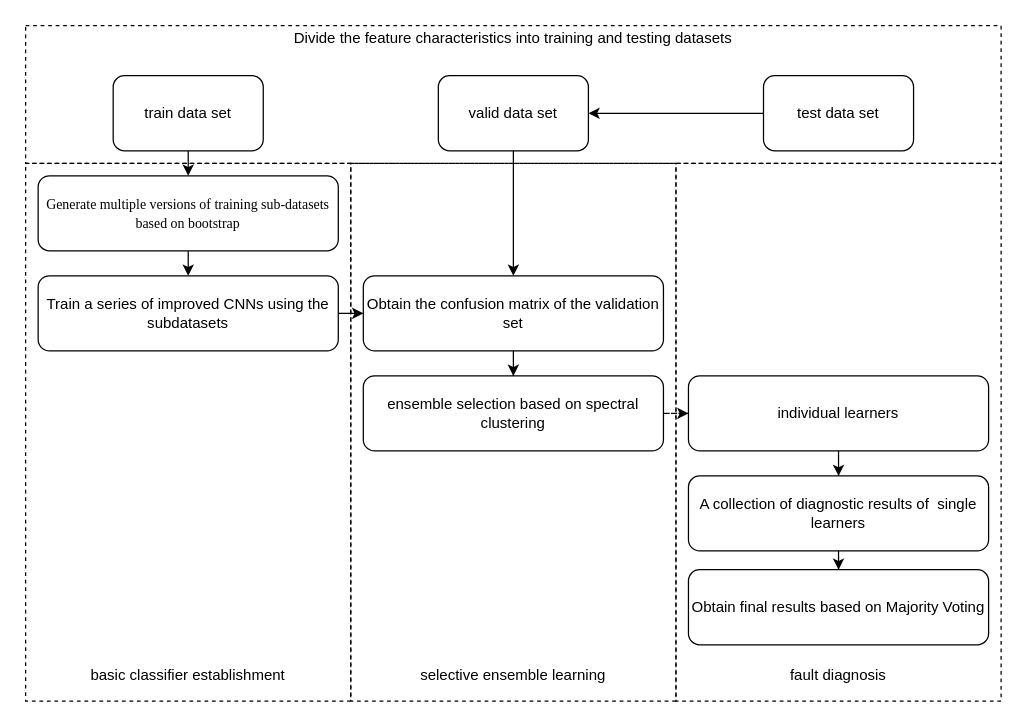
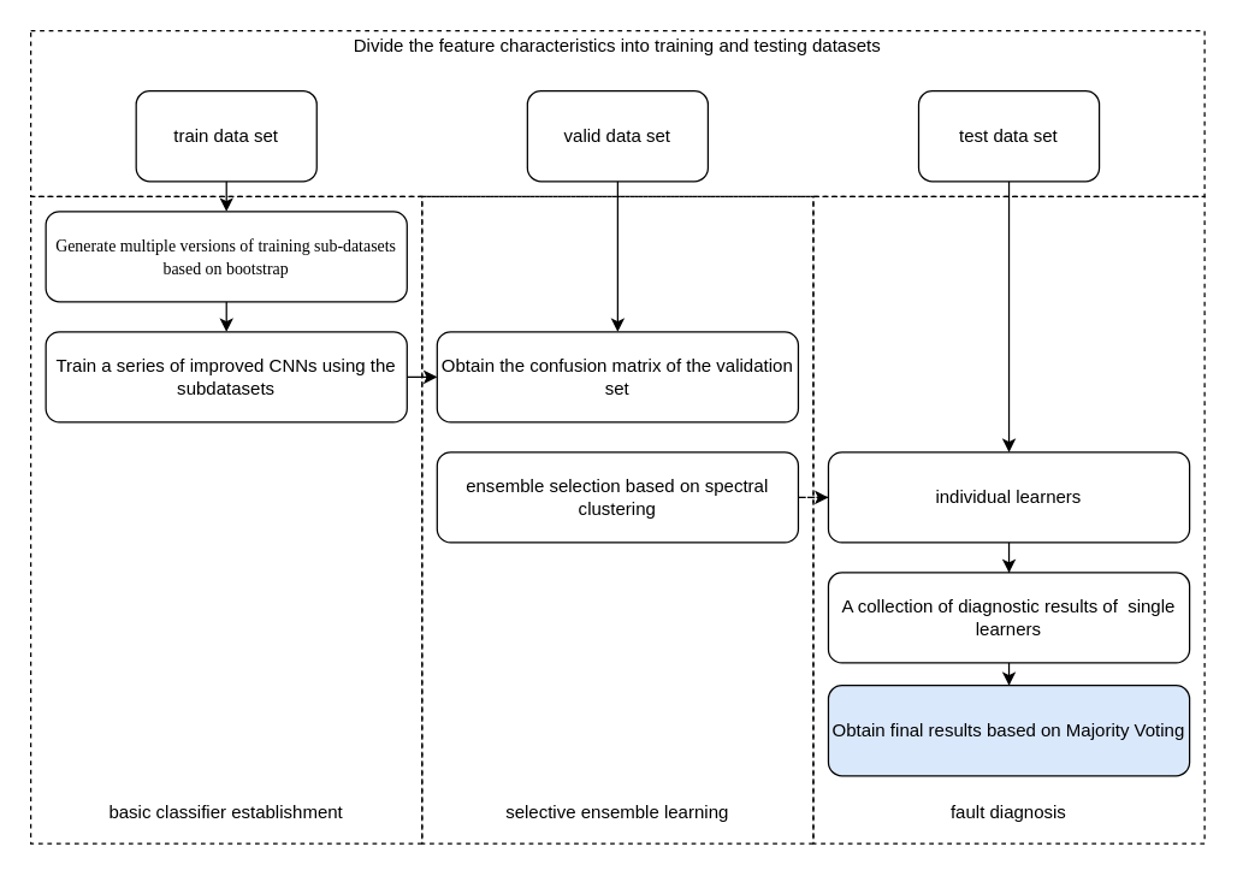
- <mxCell id="6" style="edgeStyle=orthogonalEdgeStyle;rounded=0;orthogonalLoop=1;jettySize=auto;html=1;" edge="1" parent="1" source="7" target="5"><mxGeometry relative="1" as="geometry" /></mxCell>
+ <mxCell id="6" style="edgeStyle=orthogonalEdgeStyle;rounded=0;orthogonalLoop=1;jettySize=auto;html=1;entryX=0.5;entryY=0;entryDx=0;entryDy=0;" edge="1" parent="1" source="7" target="18"><mxGeometry relative="1" as="geometry" /></mxCell>
- <mxCell id="12" style="edgeStyle=orthogonalEdgeStyle;rounded=0;orthogonalLoop=1;jettySize=auto;html=1;entryX=0.5;entryY=0;entryDx=0;entryDy=0;" edge="1" parent="1" source="13" target="16"><mxGeometry relative="1" as="geometry" /></mxCell>
- <mxCell id="21" value="Obtain final results based on Majority Voting" style="rounded=1;whiteSpace=wrap;html=1;" vertex="1" parent="1"><mxGeometry x="550" y="455" width="240" height="60" as="geometry" /></mxCell>
+ <mxCell id="21" value="Obtain final results based on Majority Voting" style="rounded=1;whiteSpace=wrap;html=1;fillColor=#dae8fc;" vertex="1" parent="1"><mxGeometry x="550" y="455" width="240" height="60" as="geometry" /></mxCell>
